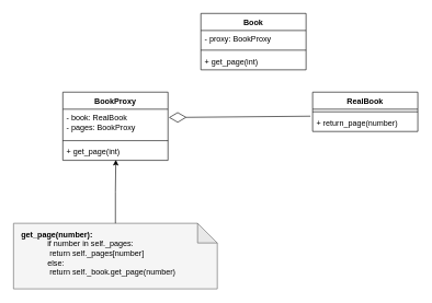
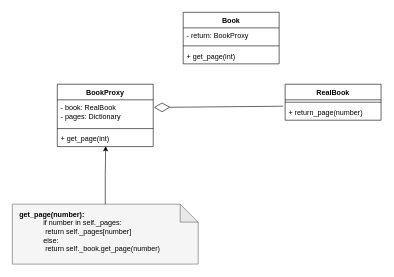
- <mxCell id="3" value="- proxy: BookProxy" style="text;strokeColor=none;fillColor=none;align=left;verticalAlign=top;spacingLeft=4;spacingRight=4;overflow=hidden;rotatable=0;points=[[0,0.5],[1,0.5]];portConstraint=eastwest;" parent="2" vertex="1"><mxGeometry y="26" width="160" height="26" as="geometry" /></mxCell>
+ <mxCell id="3" value="- return: BookProxy" style="text;strokeColor=none;fillColor=none;align=left;verticalAlign=top;spacingLeft=4;spacingRight=4;overflow=hidden;rotatable=0;points=[[0,0.5],[1,0.5]];portConstraint=eastwest;" parent="2" vertex="1"><mxGeometry y="26" width="160" height="26" as="geometry" /></mxCell>
- <mxCell id="7" value="- book: RealBook&#10;- pages: BookProxy" style="text;strokeColor=none;fillColor=none;align=left;verticalAlign=top;spacingLeft=4;spacingRight=4;overflow=hidden;rotatable=0;points=[[0,0.5],[1,0.5]];portConstraint=eastwest;" parent="6" vertex="1"><mxGeometry y="26" width="160" height="44" as="geometry" /></mxCell>
+ <mxCell id="7" value="- book: RealBook&#10;- pages: Dictionary" style="text;strokeColor=none;fillColor=none;align=left;verticalAlign=top;spacingLeft=4;spacingRight=4;overflow=hidden;rotatable=0;points=[[0,0.5],[1,0.5]];portConstraint=eastwest;" parent="6" vertex="1"><mxGeometry y="26" width="160" height="44" as="geometry" /></mxCell>
